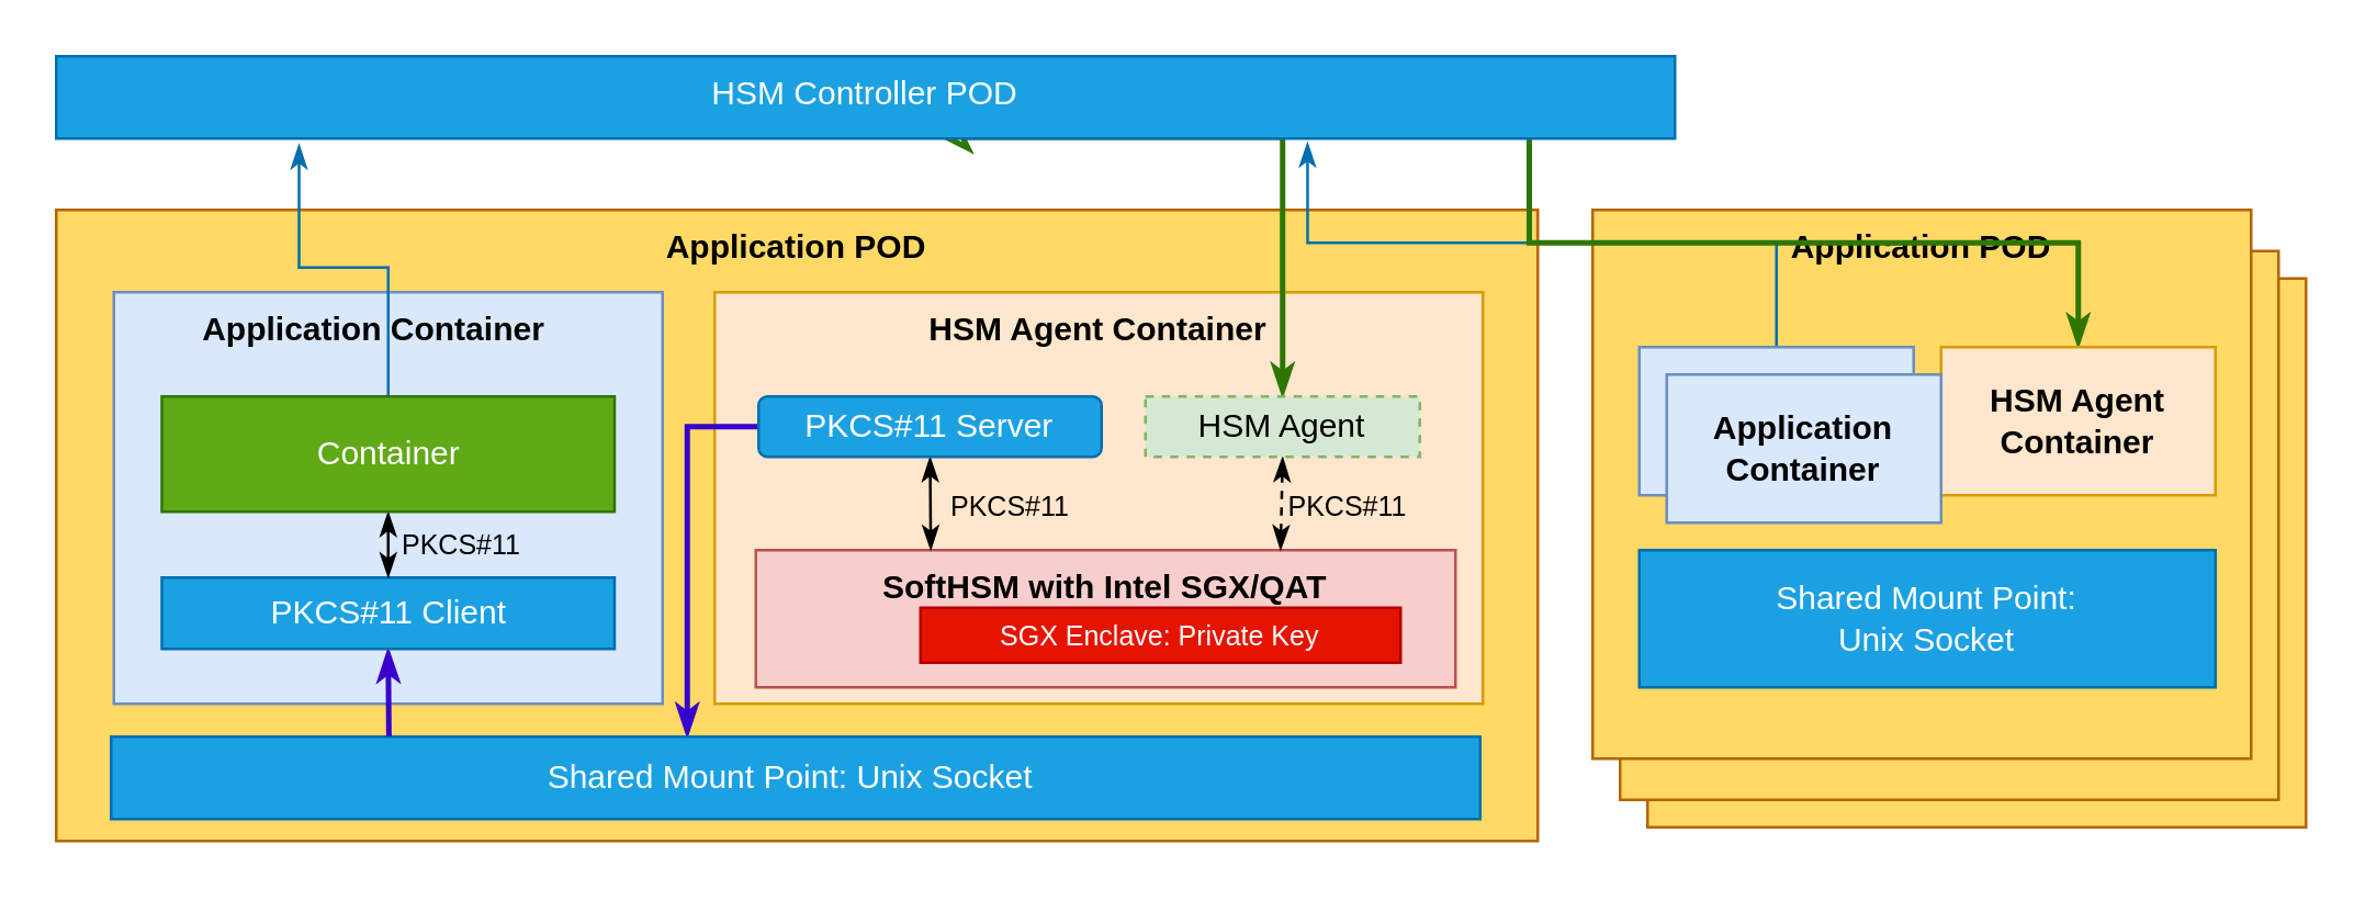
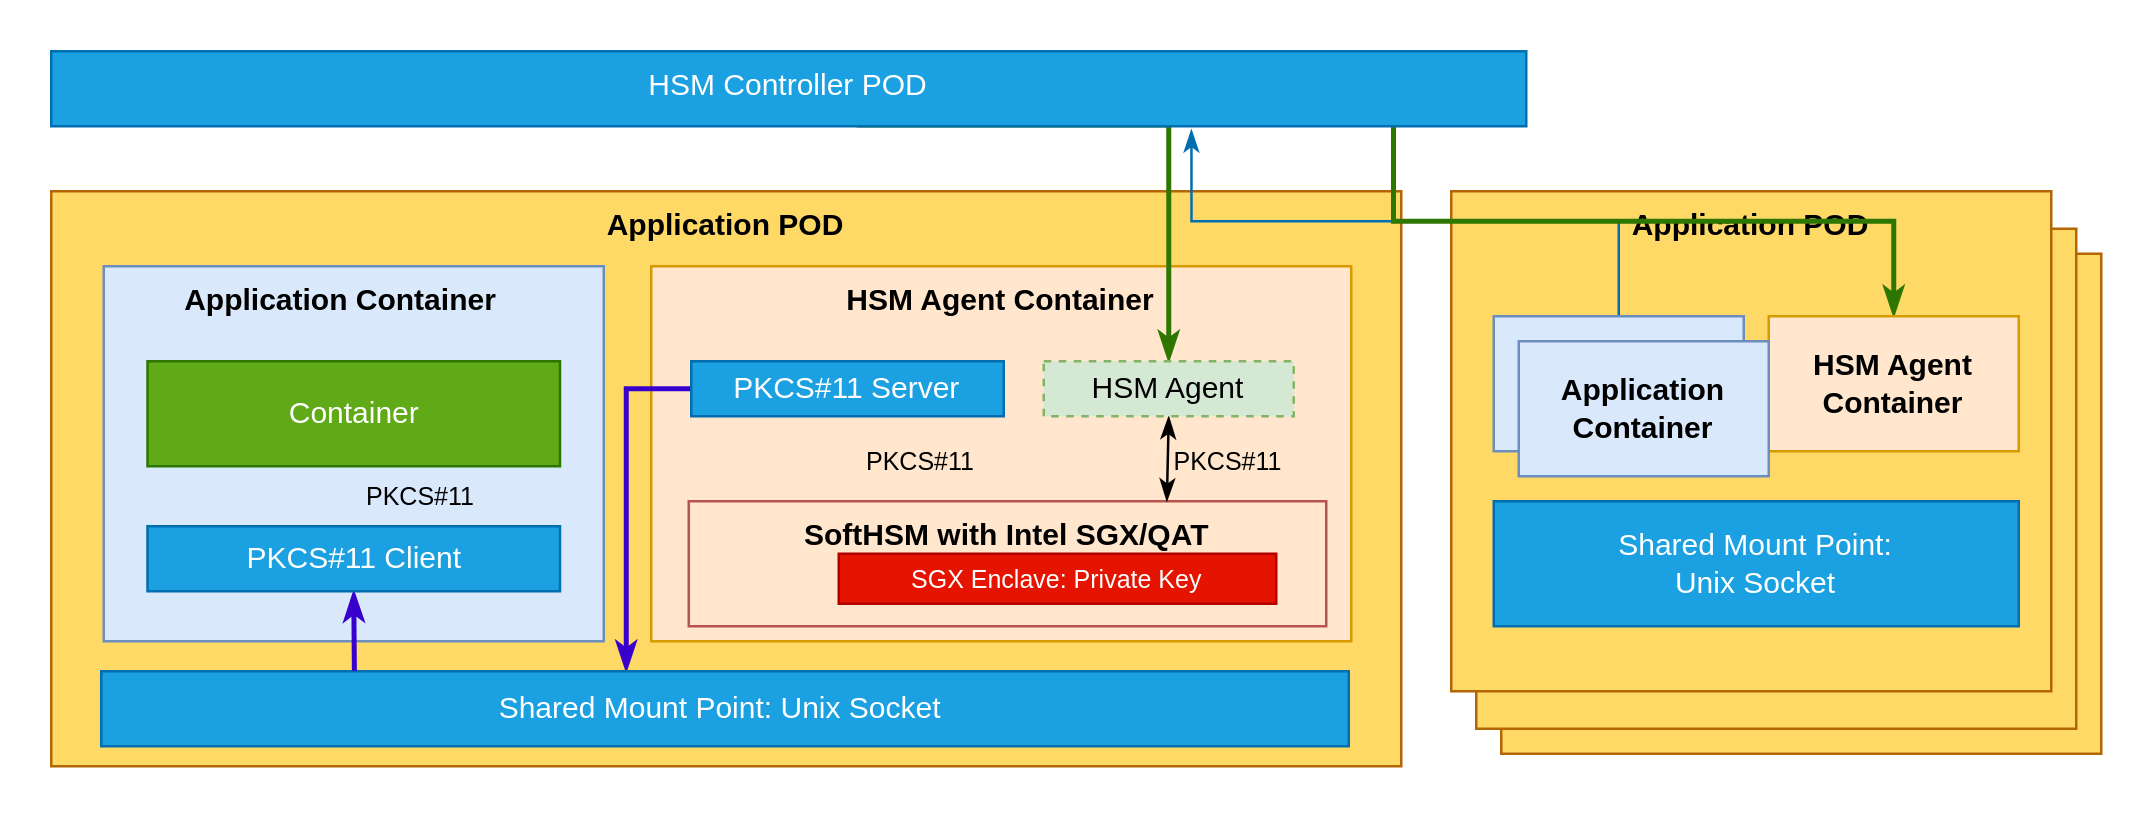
- <mxCell id="12" style="edgeStyle=orthogonalEdgeStyle;rounded=0;orthogonalLoop=1;jettySize=auto;html=1;exitX=0.5;exitY=0;exitDx=0;exitDy=0;entryX=0.546;entryY=0.984;entryDx=0;entryDy=0;entryPerimeter=0;fontSize=10;startArrow=classicThin;startFill=1;endArrow=classic;endFill=0;strokeColor=#2D7600;strokeWidth=2;fillColor=#60a917;" parent="1" source="13" target="30" edge="1"><mxGeometry relative="1" as="geometry"><Array as="points"><mxPoint x="467" y="50" /></Array></mxGeometry></mxCell>
+ <mxCell id="12" style="edgeStyle=orthogonalEdgeStyle;rounded=0;orthogonalLoop=1;jettySize=auto;html=1;exitX=0.5;exitY=0;exitDx=0;exitDy=0;entryX=0.546;entryY=0.984;entryDx=0;entryDy=0;entryPerimeter=0;fontSize=10;startArrow=classicThin;startFill=1;endArrow=none;endFill=0;strokeColor=#2D7600;strokeWidth=2;fillColor=#60a917;" parent="1" source="13" target="30" edge="1"><mxGeometry relative="1" as="geometry"><Array as="points"><mxPoint x="467" y="50" /></Array></mxGeometry></mxCell>
- <mxCell id="19" style="edgeStyle=orthogonalEdgeStyle;rounded=0;orthogonalLoop=1;jettySize=auto;html=1;exitX=0.5;exitY=0;exitDx=0;exitDy=0;entryX=0.15;entryY=1.069;entryDx=0;entryDy=0;entryPerimeter=0;fontSize=10;startArrow=none;startFill=0;endArrow=classicThin;endFill=1;strokeColor=#006EAF;strokeWidth=1;fillColor=#1ba1e2;" parent="1" source="20" target="30" edge="1"><mxGeometry relative="1" as="geometry" /></mxCell>
- <mxCell id="9" value="PKCS#11 Server" style="whiteSpace=wrap;html=1;fillColor=#1ba1e2;strokeColor=#006EAF;verticalAlign=middle;fontColor=#ffffff;rounded=1;" parent="1" vertex="1"><mxGeometry x="276" y="144" width="125" height="22" as="geometry" /></mxCell>
+ <mxCell id="9" value="PKCS#11 Server" style="rounded=0;whiteSpace=wrap;html=1;fillColor=#1ba1e2;strokeColor=#006EAF;verticalAlign=middle;fontColor=#ffffff;" parent="1" vertex="1"><mxGeometry x="276" y="144" width="125" height="22" as="geometry" /></mxCell>
- <mxCell id="7" style="edgeStyle=orthogonalEdgeStyle;rounded=0;orthogonalLoop=1;jettySize=auto;html=1;exitX=0.5;exitY=1;exitDx=0;exitDy=0;entryX=0.25;entryY=0;entryDx=0;entryDy=0;fontSize=10;startArrow=classicThin;startFill=1;endArrow=classicThin;endFill=1;" parent="1" source="9" target="6" edge="1"><mxGeometry relative="1" as="geometry" /></mxCell>
- <mxCell id="11" style="edgeStyle=orthogonalEdgeStyle;rounded=0;orthogonalLoop=1;jettySize=auto;html=1;exitX=0.5;exitY=1;exitDx=0;exitDy=0;entryX=0.75;entryY=0;entryDx=0;entryDy=0;fontSize=10;startArrow=classicThin;startFill=1;endArrow=classicThin;endFill=1;dashed=1;" parent="1" source="13" target="6" edge="1"><mxGeometry relative="1" as="geometry" /></mxCell>
+ <mxCell id="11" style="edgeStyle=orthogonalEdgeStyle;rounded=0;orthogonalLoop=1;jettySize=auto;html=1;exitX=0.5;exitY=1;exitDx=0;exitDy=0;entryX=0.75;entryY=0;entryDx=0;entryDy=0;fontSize=10;startArrow=classicThin;startFill=1;endArrow=classicThin;endFill=1;" parent="1" source="13" target="6" edge="1"><mxGeometry relative="1" as="geometry" /></mxCell>
- <mxCell id="18" style="edgeStyle=orthogonalEdgeStyle;rounded=0;orthogonalLoop=1;jettySize=auto;html=1;exitX=0.5;exitY=1;exitDx=0;exitDy=0;entryX=0.5;entryY=0;entryDx=0;entryDy=0;fontSize=10;startArrow=classicThin;startFill=1;endArrow=classicThin;endFill=1;fillColor=#6a00ff;strokeColor=#000000;" parent="1" source="20" target="17" edge="1"><mxGeometry relative="1" as="geometry" /></mxCell>
- <mxCell id="6" value="SoftHSM with Intel SGX/QAT" style="rounded=0;whiteSpace=wrap;html=1;fillColor=#f8cecc;strokeColor=#b85450;verticalAlign=top;fontStyle=1" parent="1" vertex="1"><mxGeometry x="275" y="200" width="255" height="50" as="geometry" /></mxCell>
+ <mxCell id="6" value="SoftHSM with Intel SGX/QAT" style="rounded=0;whiteSpace=wrap;html=1;fillColor=#ffe6cc;strokeColor=#b85450;verticalAlign=top;fontStyle=1;" parent="1" vertex="1"><mxGeometry x="275" y="200" width="255" height="50" as="geometry" /></mxCell>
